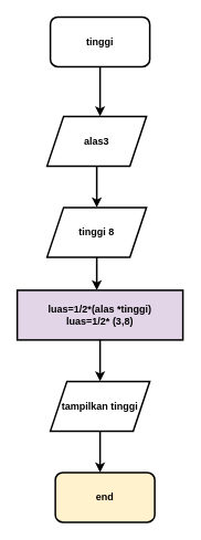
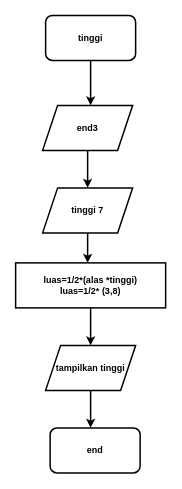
- <mxCell id="5" value="alas3" style="shape=parallelogram;perimeter=parallelogramPerimeter;whiteSpace=wrap;html=1;fixedSize=1;fontStyle=1;strokeWidth=2;" vertex="1" parent="1"><mxGeometry x="56" y="140" width="120" height="60" as="geometry" /></mxCell>
+ <mxCell id="5" value="end3" style="shape=parallelogram;perimeter=parallelogramPerimeter;whiteSpace=wrap;html=1;fixedSize=1;fontStyle=1;strokeWidth=2;" vertex="1" parent="1"><mxGeometry x="56" y="140" width="120" height="60" as="geometry" /></mxCell>
- <mxCell id="7" value="tinggi 8" style="shape=parallelogram;perimeter=parallelogramPerimeter;whiteSpace=wrap;html=1;fixedSize=1;fontStyle=1;strokeWidth=2;" vertex="1" parent="1"><mxGeometry x="56" y="250" width="120" height="60" as="geometry" /></mxCell>
+ <mxCell id="7" value="tinggi 7" style="shape=parallelogram;perimeter=parallelogramPerimeter;whiteSpace=wrap;html=1;fixedSize=1;fontStyle=1;strokeWidth=2;" vertex="1" parent="1"><mxGeometry x="56" y="250" width="120" height="60" as="geometry" /></mxCell>
- <mxCell id="9" value="&lt;div&gt;luas=1/2*(alas *tinggi)&lt;/div&gt;&lt;div&gt;luas=1/2* (3,8)&lt;br&gt;&lt;/div&gt;" style="rounded=0;whiteSpace=wrap;html=1;fontStyle=1;strokeWidth=2;fillColor=#e1d5e7;" vertex="1" parent="1"><mxGeometry x="20" y="350" width="200" height="60" as="geometry" /></mxCell>
+ <mxCell id="9" value="&lt;div&gt;luas=1/2*(alas *tinggi)&lt;/div&gt;&lt;div&gt;luas=1/2* (3,8)&lt;br&gt;&lt;/div&gt;" style="rounded=0;whiteSpace=wrap;html=1;fontStyle=1;strokeWidth=2;" vertex="1" parent="1"><mxGeometry x="20" y="350" width="200" height="60" as="geometry" /></mxCell>
- <mxCell id="12" value="end" style="rounded=1;whiteSpace=wrap;html=1;fontStyle=1;strokeWidth=2;fillColor=#fff2cc;" vertex="1" parent="1"><mxGeometry x="66" y="570" width="120" height="60" as="geometry" /></mxCell>
+ <mxCell id="12" value="end" style="rounded=1;whiteSpace=wrap;html=1;fontStyle=1;strokeWidth=2;" vertex="1" parent="1"><mxGeometry x="66" y="570" width="120" height="60" as="geometry" /></mxCell>
